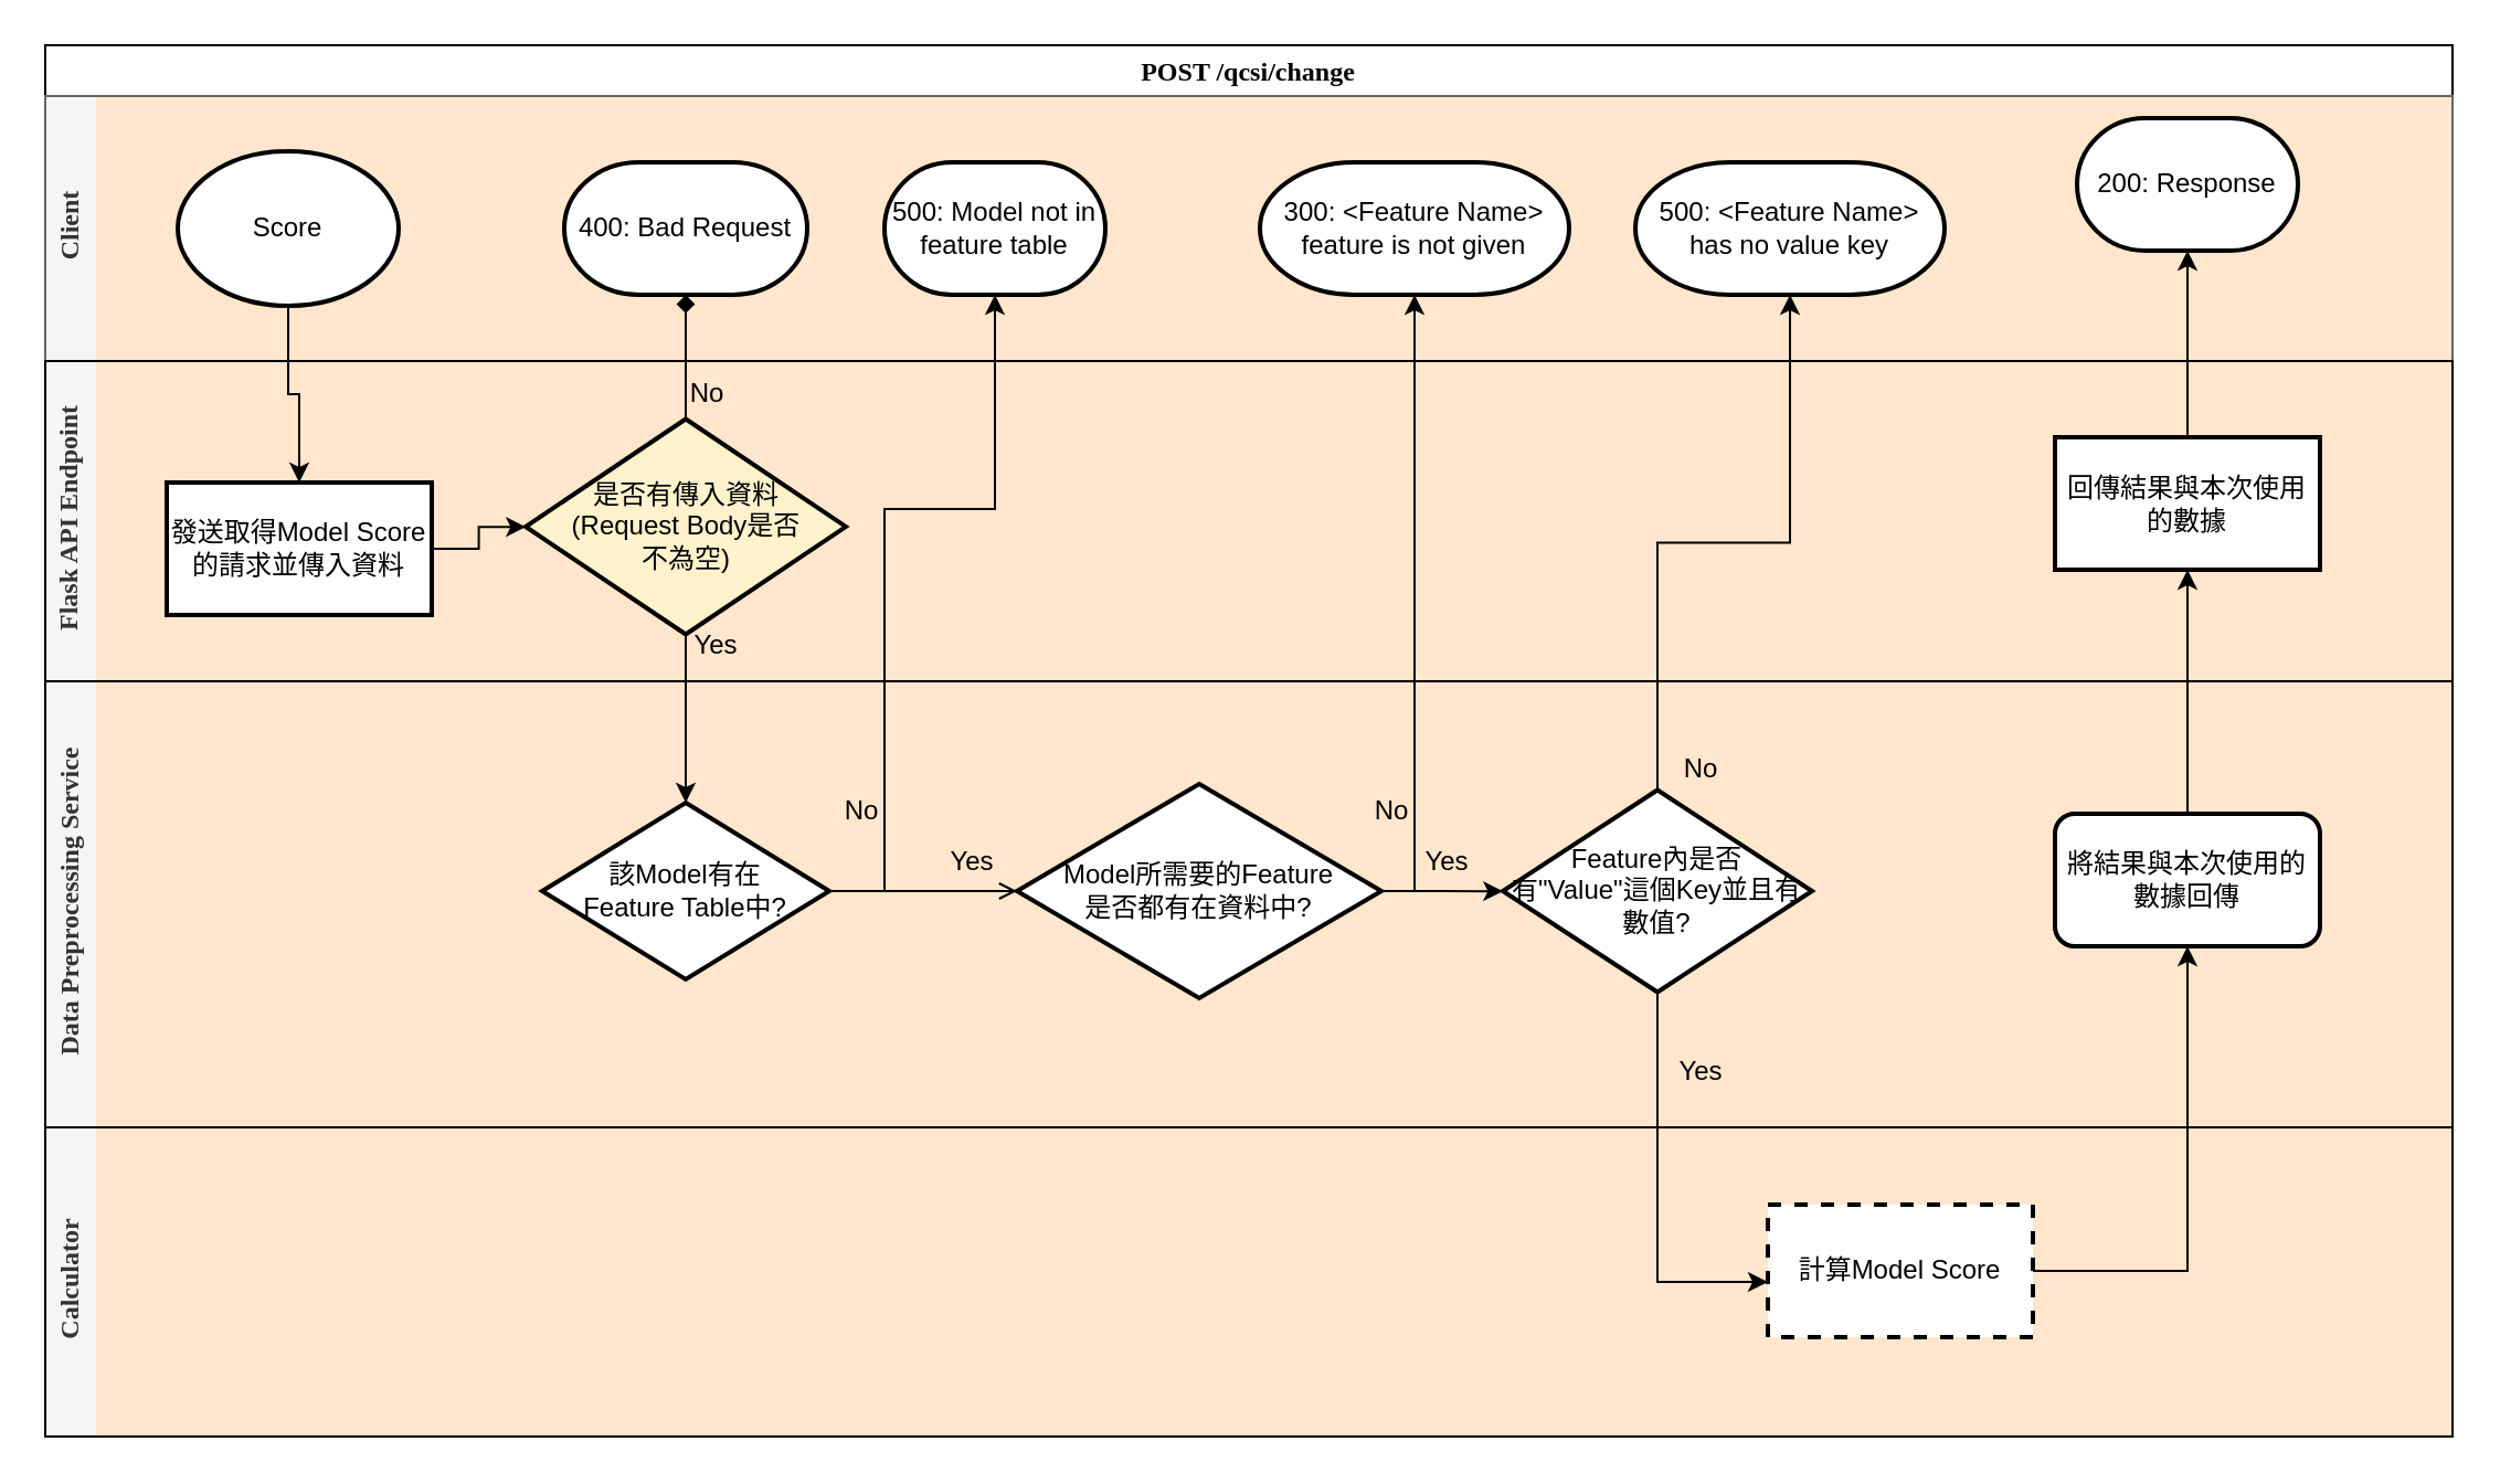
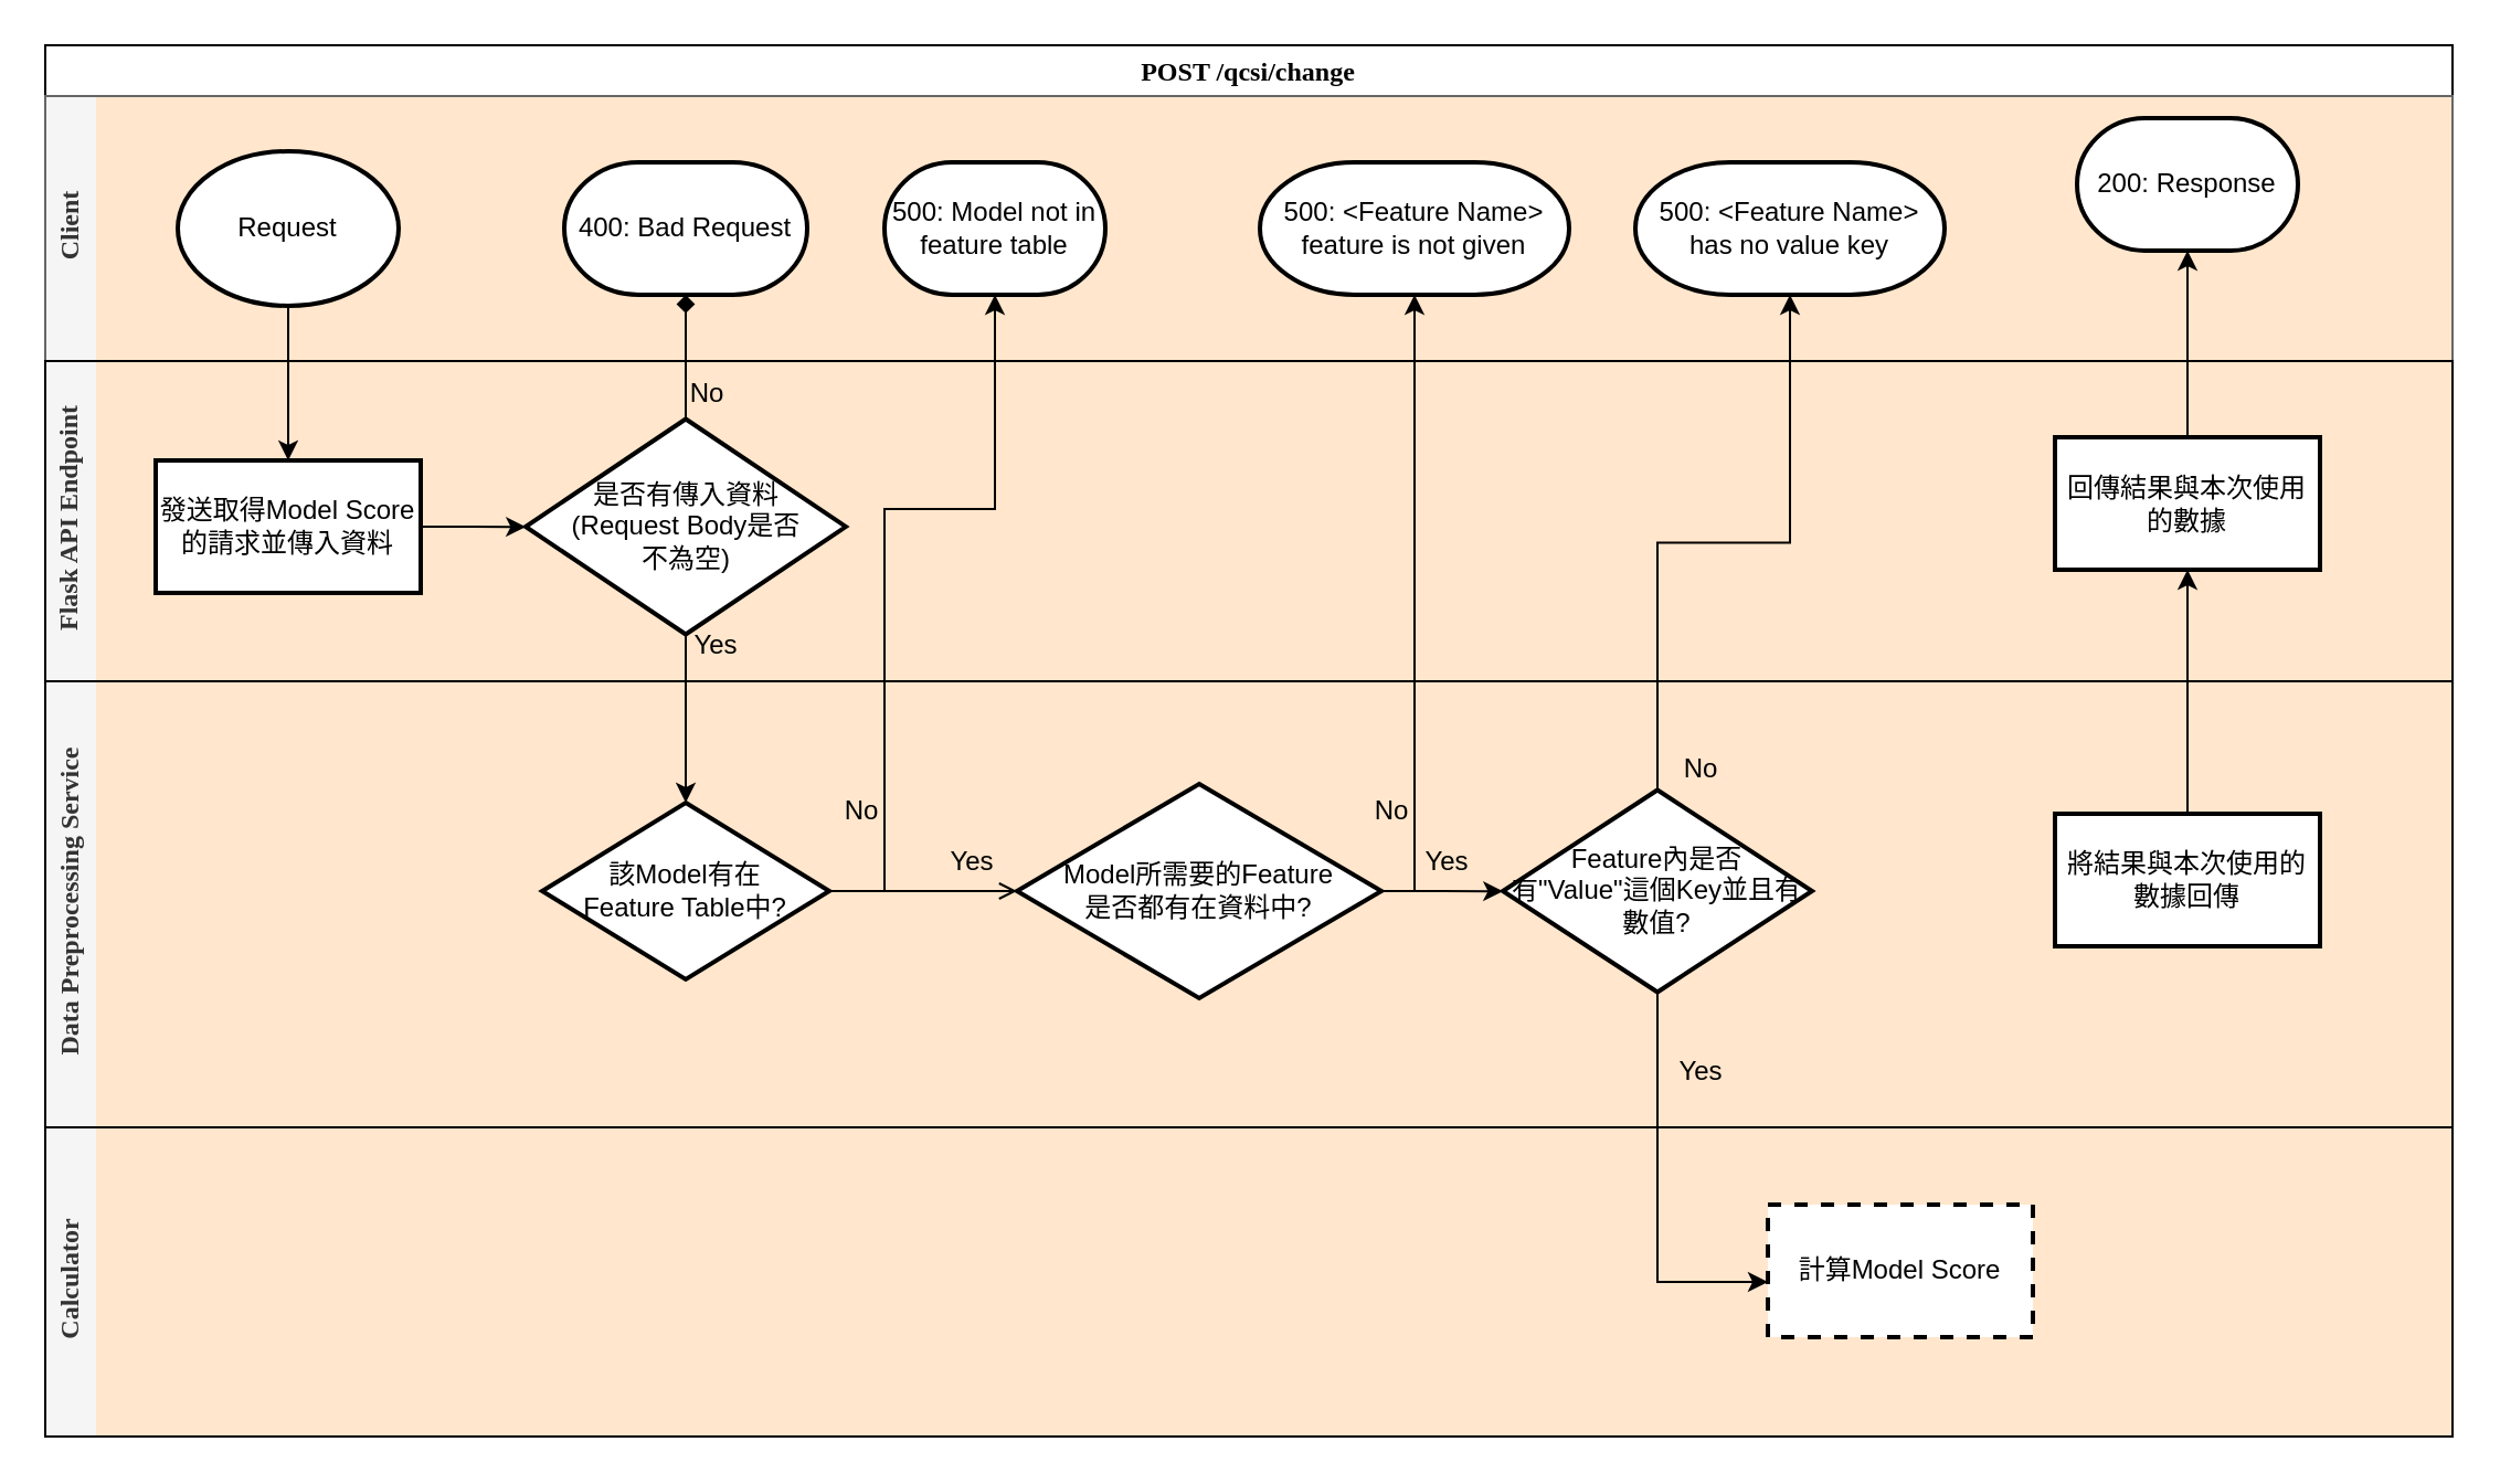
- <mxCell id="4" value="Score" style="strokeWidth=2;html=1;shape=mxgraph.flowchart.start_1;whiteSpace=wrap;" parent="3" vertex="1"><mxGeometry x="60" y="25" width="100" height="70" as="geometry" /></mxCell>
+ <mxCell id="4" value="Request" style="strokeWidth=2;html=1;shape=mxgraph.flowchart.start_1;whiteSpace=wrap;" parent="3" vertex="1"><mxGeometry x="60" y="25" width="100" height="70" as="geometry" /></mxCell>
- <mxCell id="8" value="300: &amp;lt;Feature Name&amp;gt; feature is not given" style="strokeWidth=2;html=1;shape=mxgraph.flowchart.terminator;whiteSpace=wrap;" parent="3" vertex="1"><mxGeometry x="550" y="30" width="140" height="60" as="geometry" /></mxCell>
+ <mxCell id="8" value="500: &amp;lt;Feature Name&amp;gt; feature is not given" style="strokeWidth=2;html=1;shape=mxgraph.flowchart.terminator;whiteSpace=wrap;" parent="3" vertex="1"><mxGeometry x="550" y="30" width="140" height="60" as="geometry" /></mxCell>
- <mxCell id="13" value="是否有傳入資料&lt;br&gt;(Request Body是否&lt;br&gt;不為空)" style="rhombus;whiteSpace=wrap;html=1;strokeWidth=2;fillColor=#fff2cc;" parent="10" vertex="1"><mxGeometry x="217.5" y="26.25" width="145" height="97.5" as="geometry" /></mxCell>
+ <mxCell id="13" value="是否有傳入資料&lt;br&gt;(Request Body是否&lt;br&gt;不為空)" style="rhombus;whiteSpace=wrap;html=1;strokeWidth=2;" parent="10" vertex="1"><mxGeometry x="217.5" y="26.25" width="145" height="97.5" as="geometry" /></mxCell>
- <mxCell id="12" value="發送取得Model Score的請求並傳入資料" style="whiteSpace=wrap;html=1;strokeWidth=2;" parent="10" vertex="1"><mxGeometry x="55" y="55" width="120" height="60" as="geometry" /></mxCell>
+ <mxCell id="12" value="發送取得Model Score的請求並傳入資料" style="whiteSpace=wrap;html=1;strokeWidth=2;" parent="10" vertex="1"><mxGeometry x="50" y="45" width="120" height="60" as="geometry" /></mxCell>
- <mxCell id="20" value="將結果與本次使用的數據回傳" style="whiteSpace=wrap;html=1;strokeWidth=2;rounded=1;" parent="16" vertex="1"><mxGeometry x="910" y="60" width="120" height="60" as="geometry" /></mxCell>
+ <mxCell id="20" value="將結果與本次使用的數據回傳" style="whiteSpace=wrap;html=1;strokeWidth=2;" parent="16" vertex="1"><mxGeometry x="910" y="60" width="120" height="60" as="geometry" /></mxCell>
- <mxCell id="41" style="edgeStyle=orthogonalEdgeStyle;rounded=0;orthogonalLoop=1;jettySize=auto;html=1;" parent="2" source="39" target="20" edge="1"><mxGeometry relative="1" as="geometry" /></mxCell>
